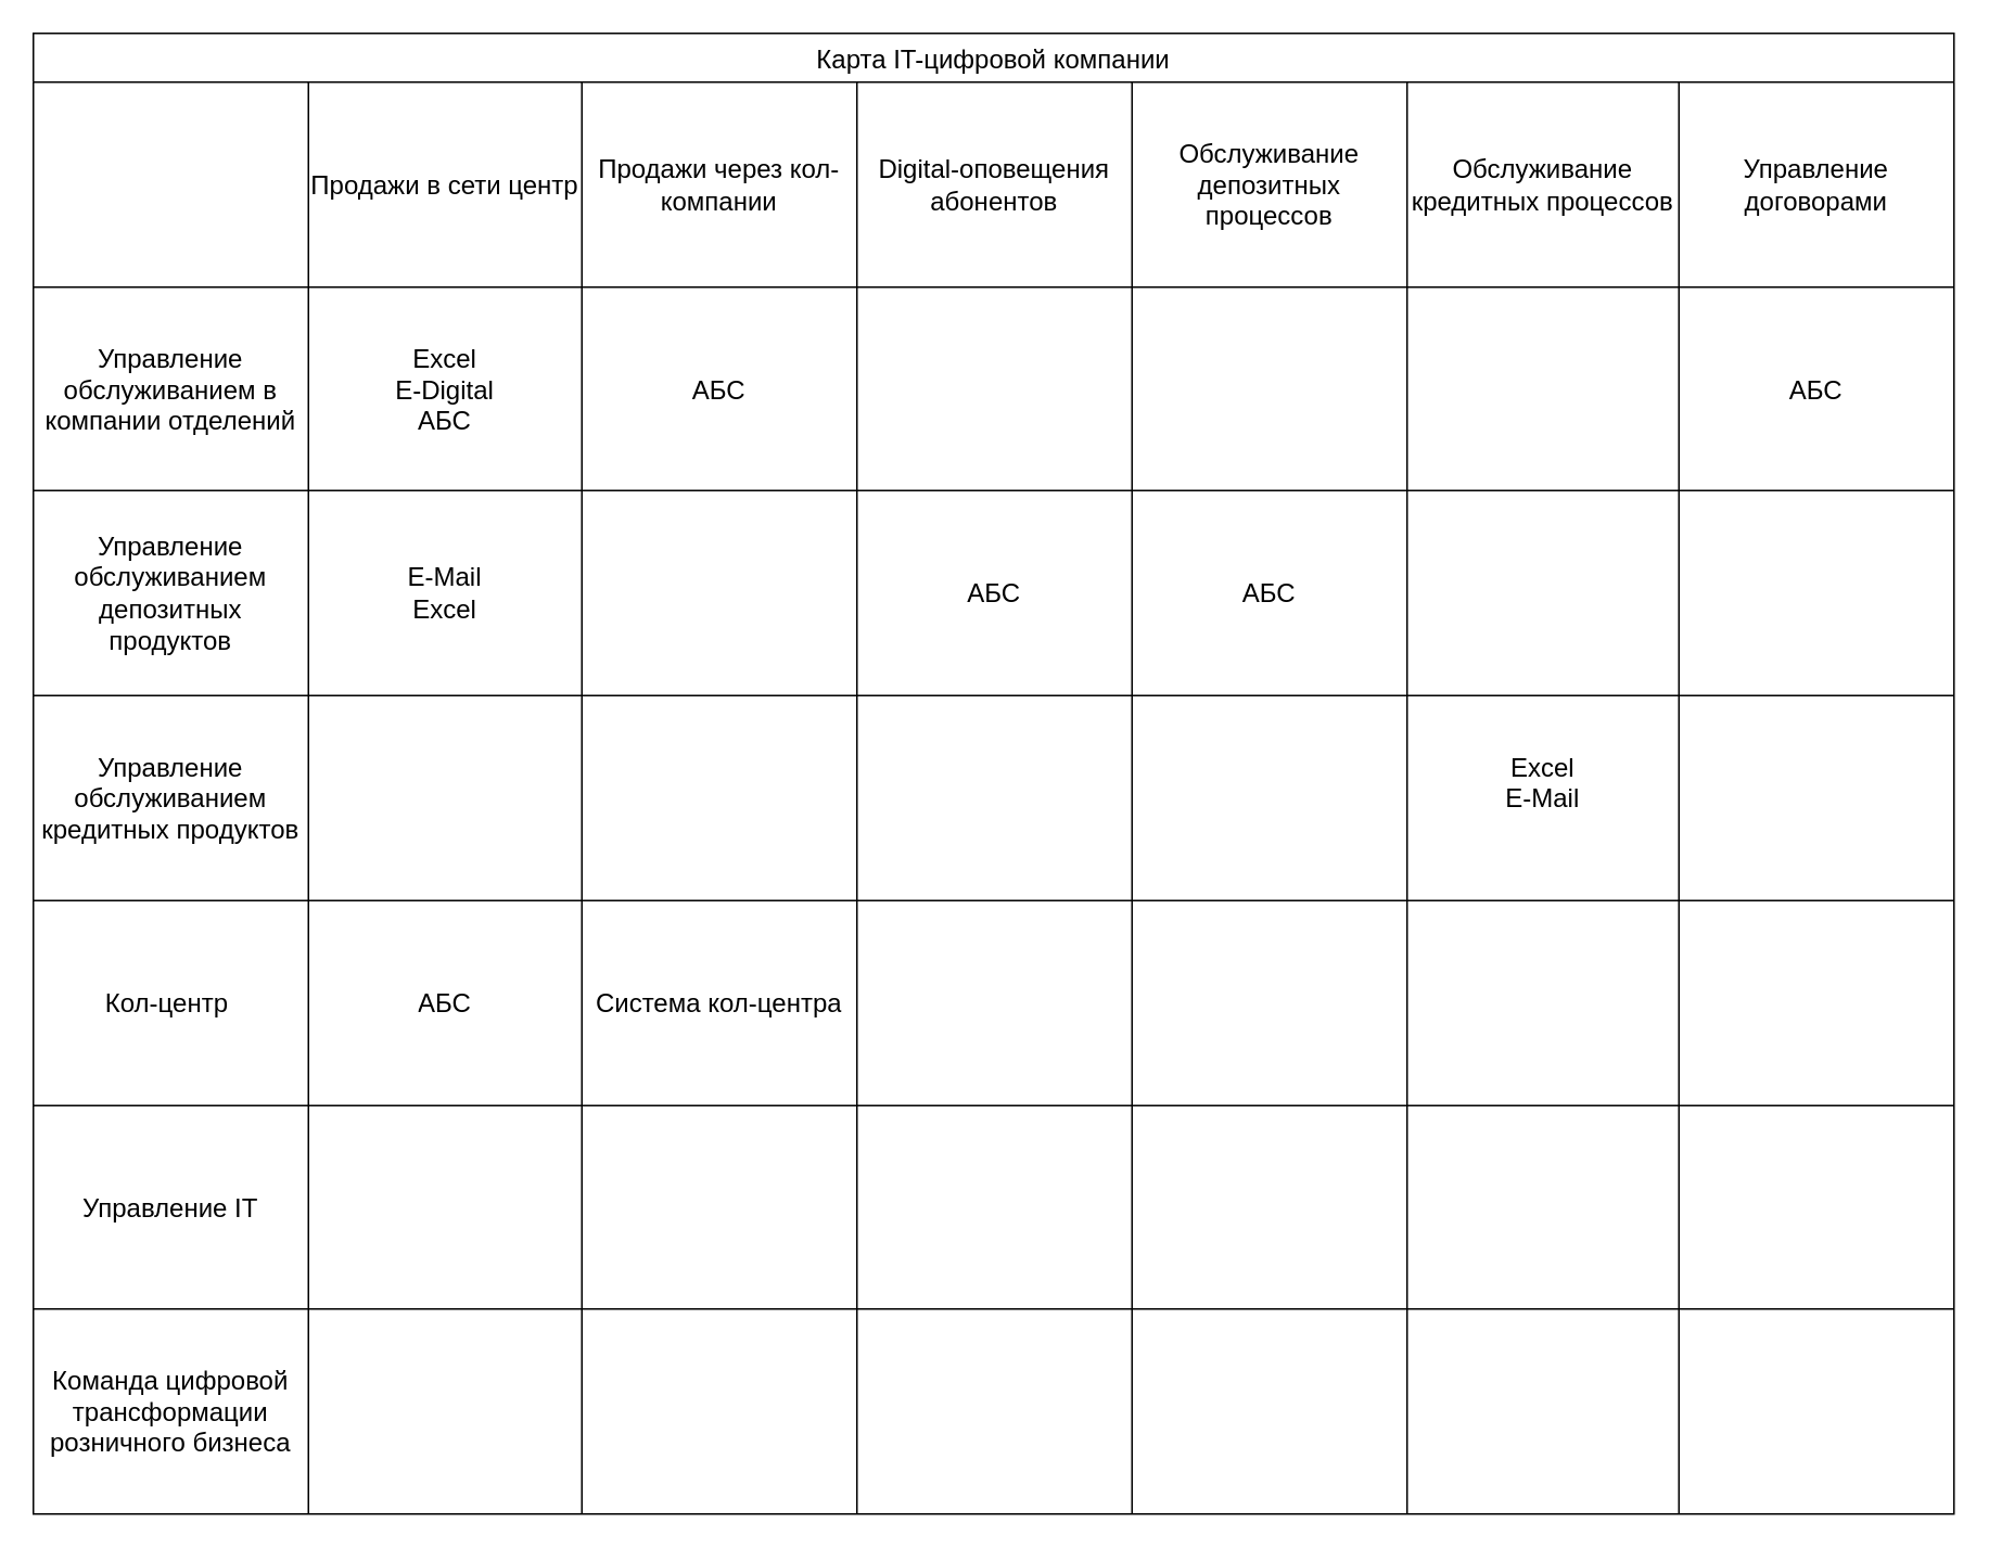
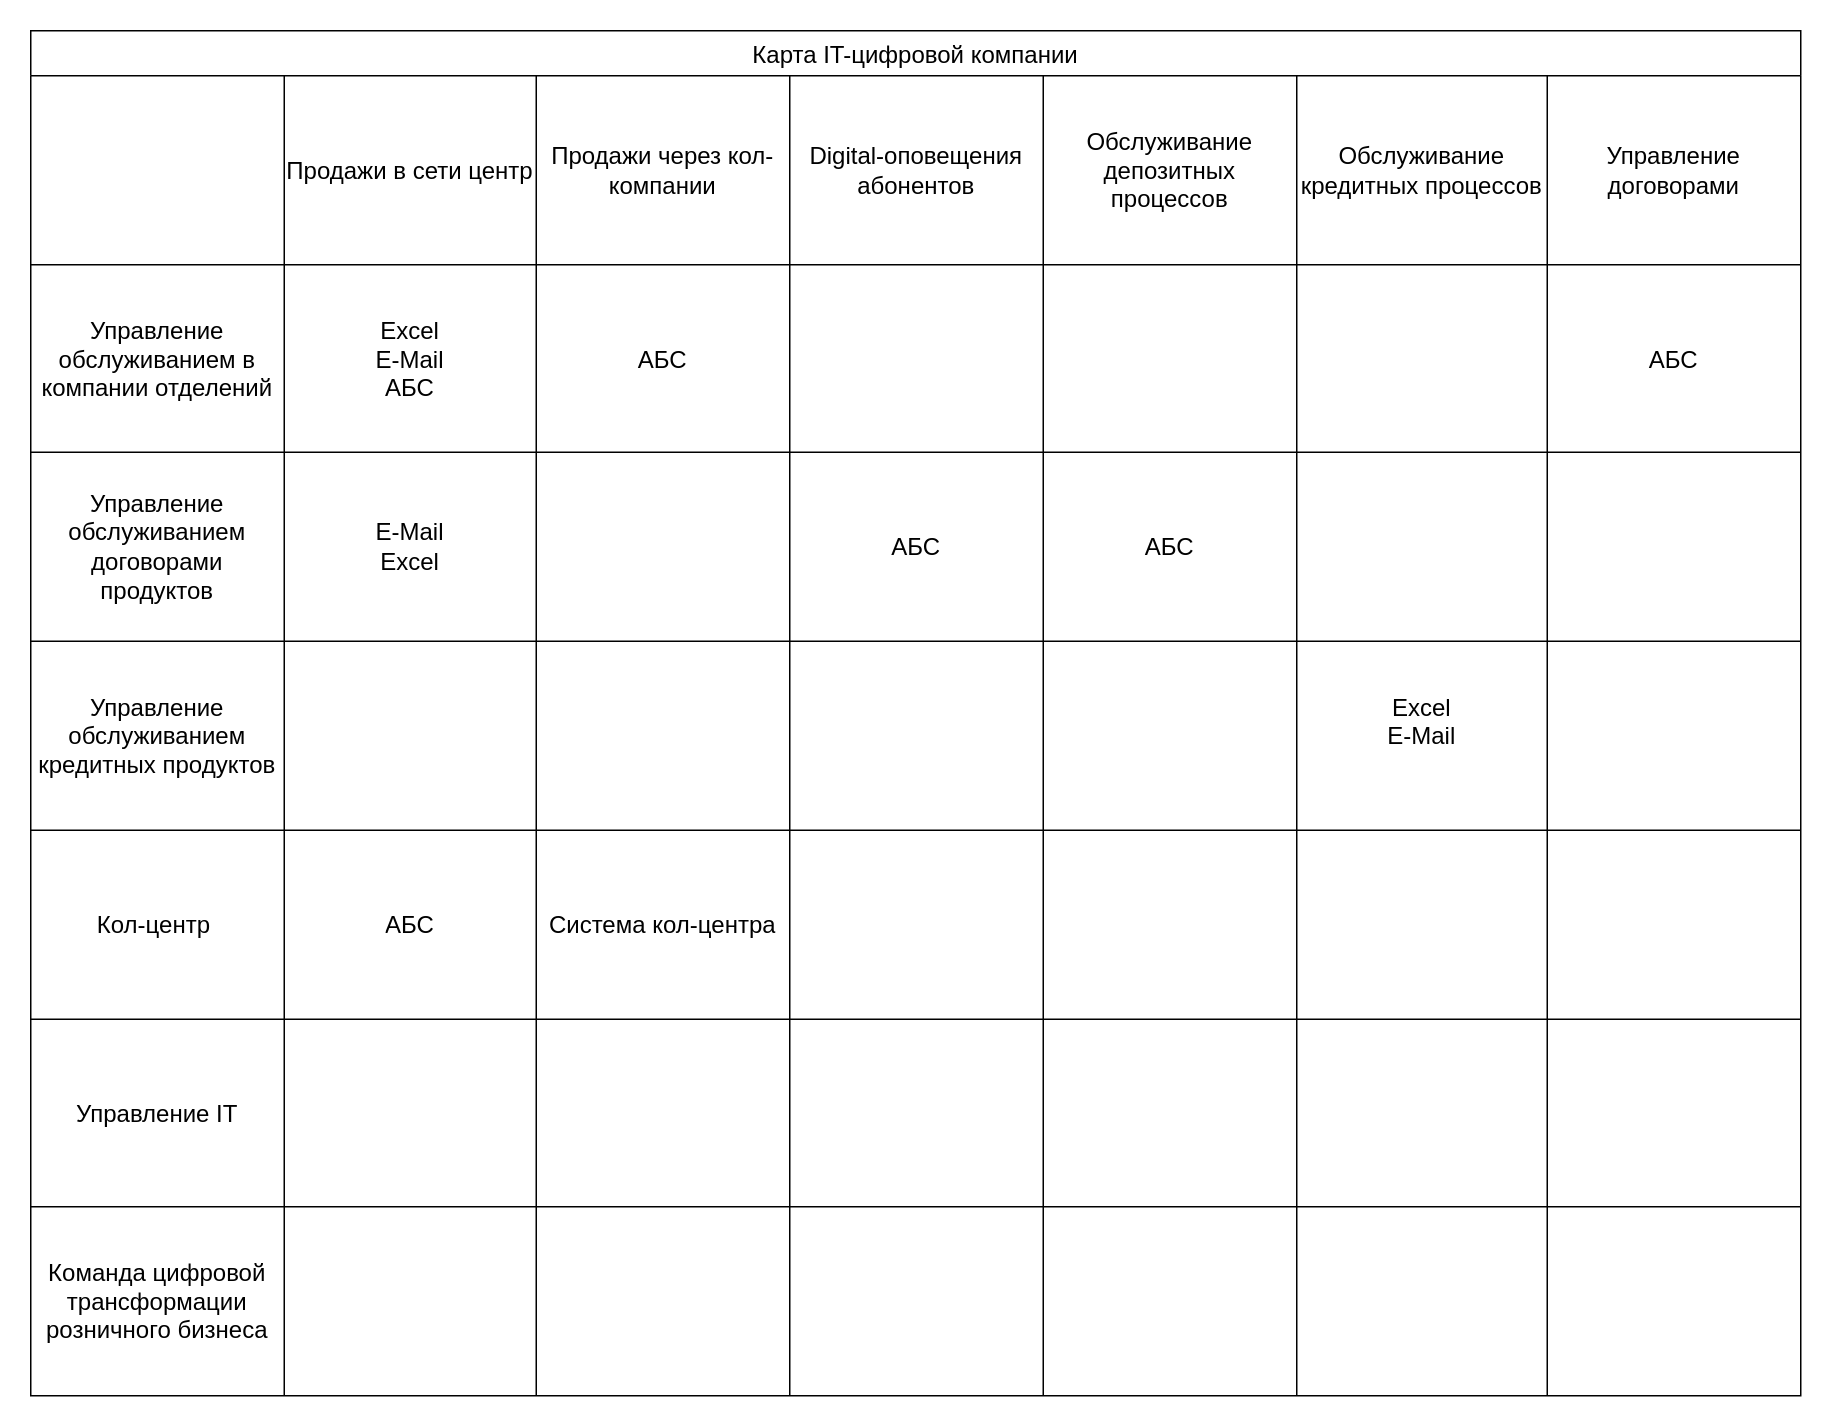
- <mxCell id="13" value="Excel&lt;br&gt;E-Digital&lt;br&gt;АБС" style="shape=partialRectangle;html=1;whiteSpace=wrap;connectable=0;strokeColor=inherit;overflow=hidden;fillColor=none;top=0;left=0;bottom=0;right=0;pointerEvents=1;fontSize=16;" vertex="1" parent="11"><mxGeometry x="169" width="168" height="125" as="geometry"><mxRectangle width="168" height="125" as="alternateBounds" /></mxGeometry></mxCell>
+ <mxCell id="13" value="Excel&lt;br&gt;E-Mail&lt;br&gt;АБС" style="shape=partialRectangle;html=1;whiteSpace=wrap;connectable=0;strokeColor=inherit;overflow=hidden;fillColor=none;top=0;left=0;bottom=0;right=0;pointerEvents=1;fontSize=16;" vertex="1" parent="11"><mxGeometry x="169" width="168" height="125" as="geometry"><mxRectangle width="168" height="125" as="alternateBounds" /></mxGeometry></mxCell>
- <mxCell id="20" value="Управление обслуживанием депозитных продуктов" style="shape=partialRectangle;html=1;whiteSpace=wrap;connectable=0;strokeColor=inherit;overflow=hidden;fillColor=none;top=0;left=0;bottom=0;right=0;pointerEvents=1;fontSize=16;" vertex="1" parent="19"><mxGeometry width="169" height="126" as="geometry"><mxRectangle width="169" height="126" as="alternateBounds" /></mxGeometry></mxCell>
+ <mxCell id="20" value="Управление обслуживанием договорами продуктов" style="shape=partialRectangle;html=1;whiteSpace=wrap;connectable=0;strokeColor=inherit;overflow=hidden;fillColor=none;top=0;left=0;bottom=0;right=0;pointerEvents=1;fontSize=16;" vertex="1" parent="19"><mxGeometry width="169" height="126" as="geometry"><mxRectangle width="169" height="126" as="alternateBounds" /></mxGeometry></mxCell>
